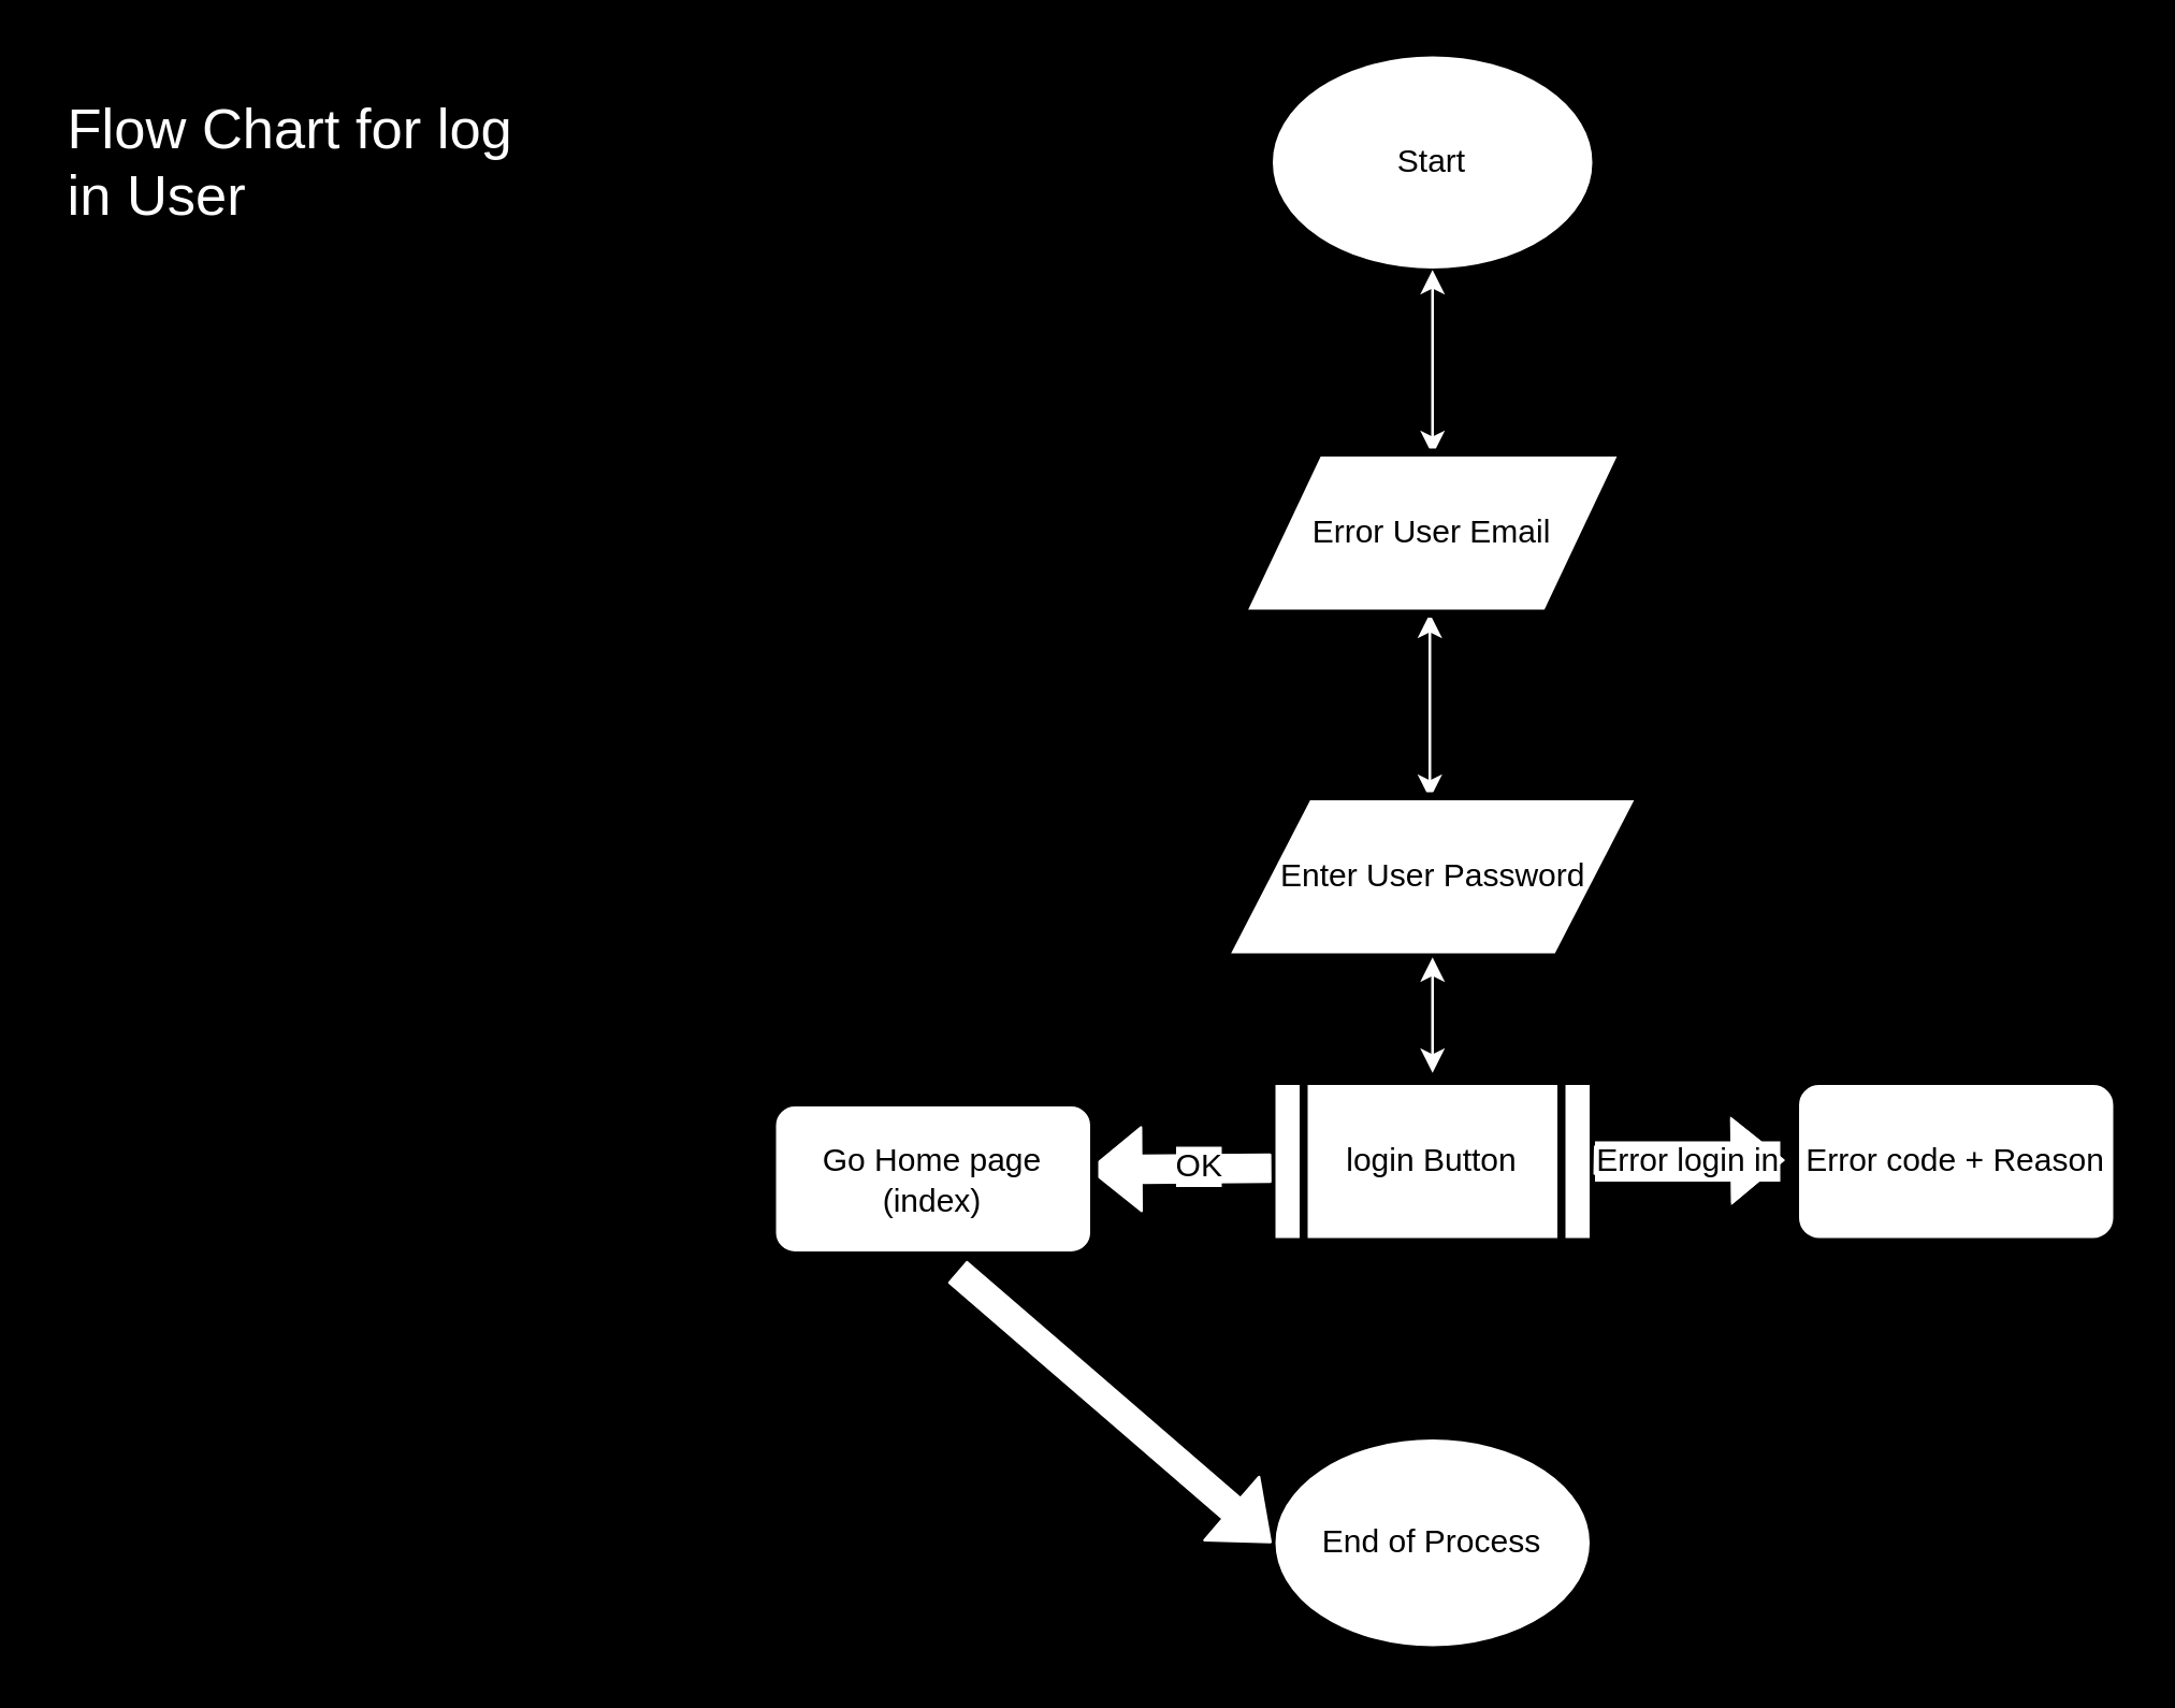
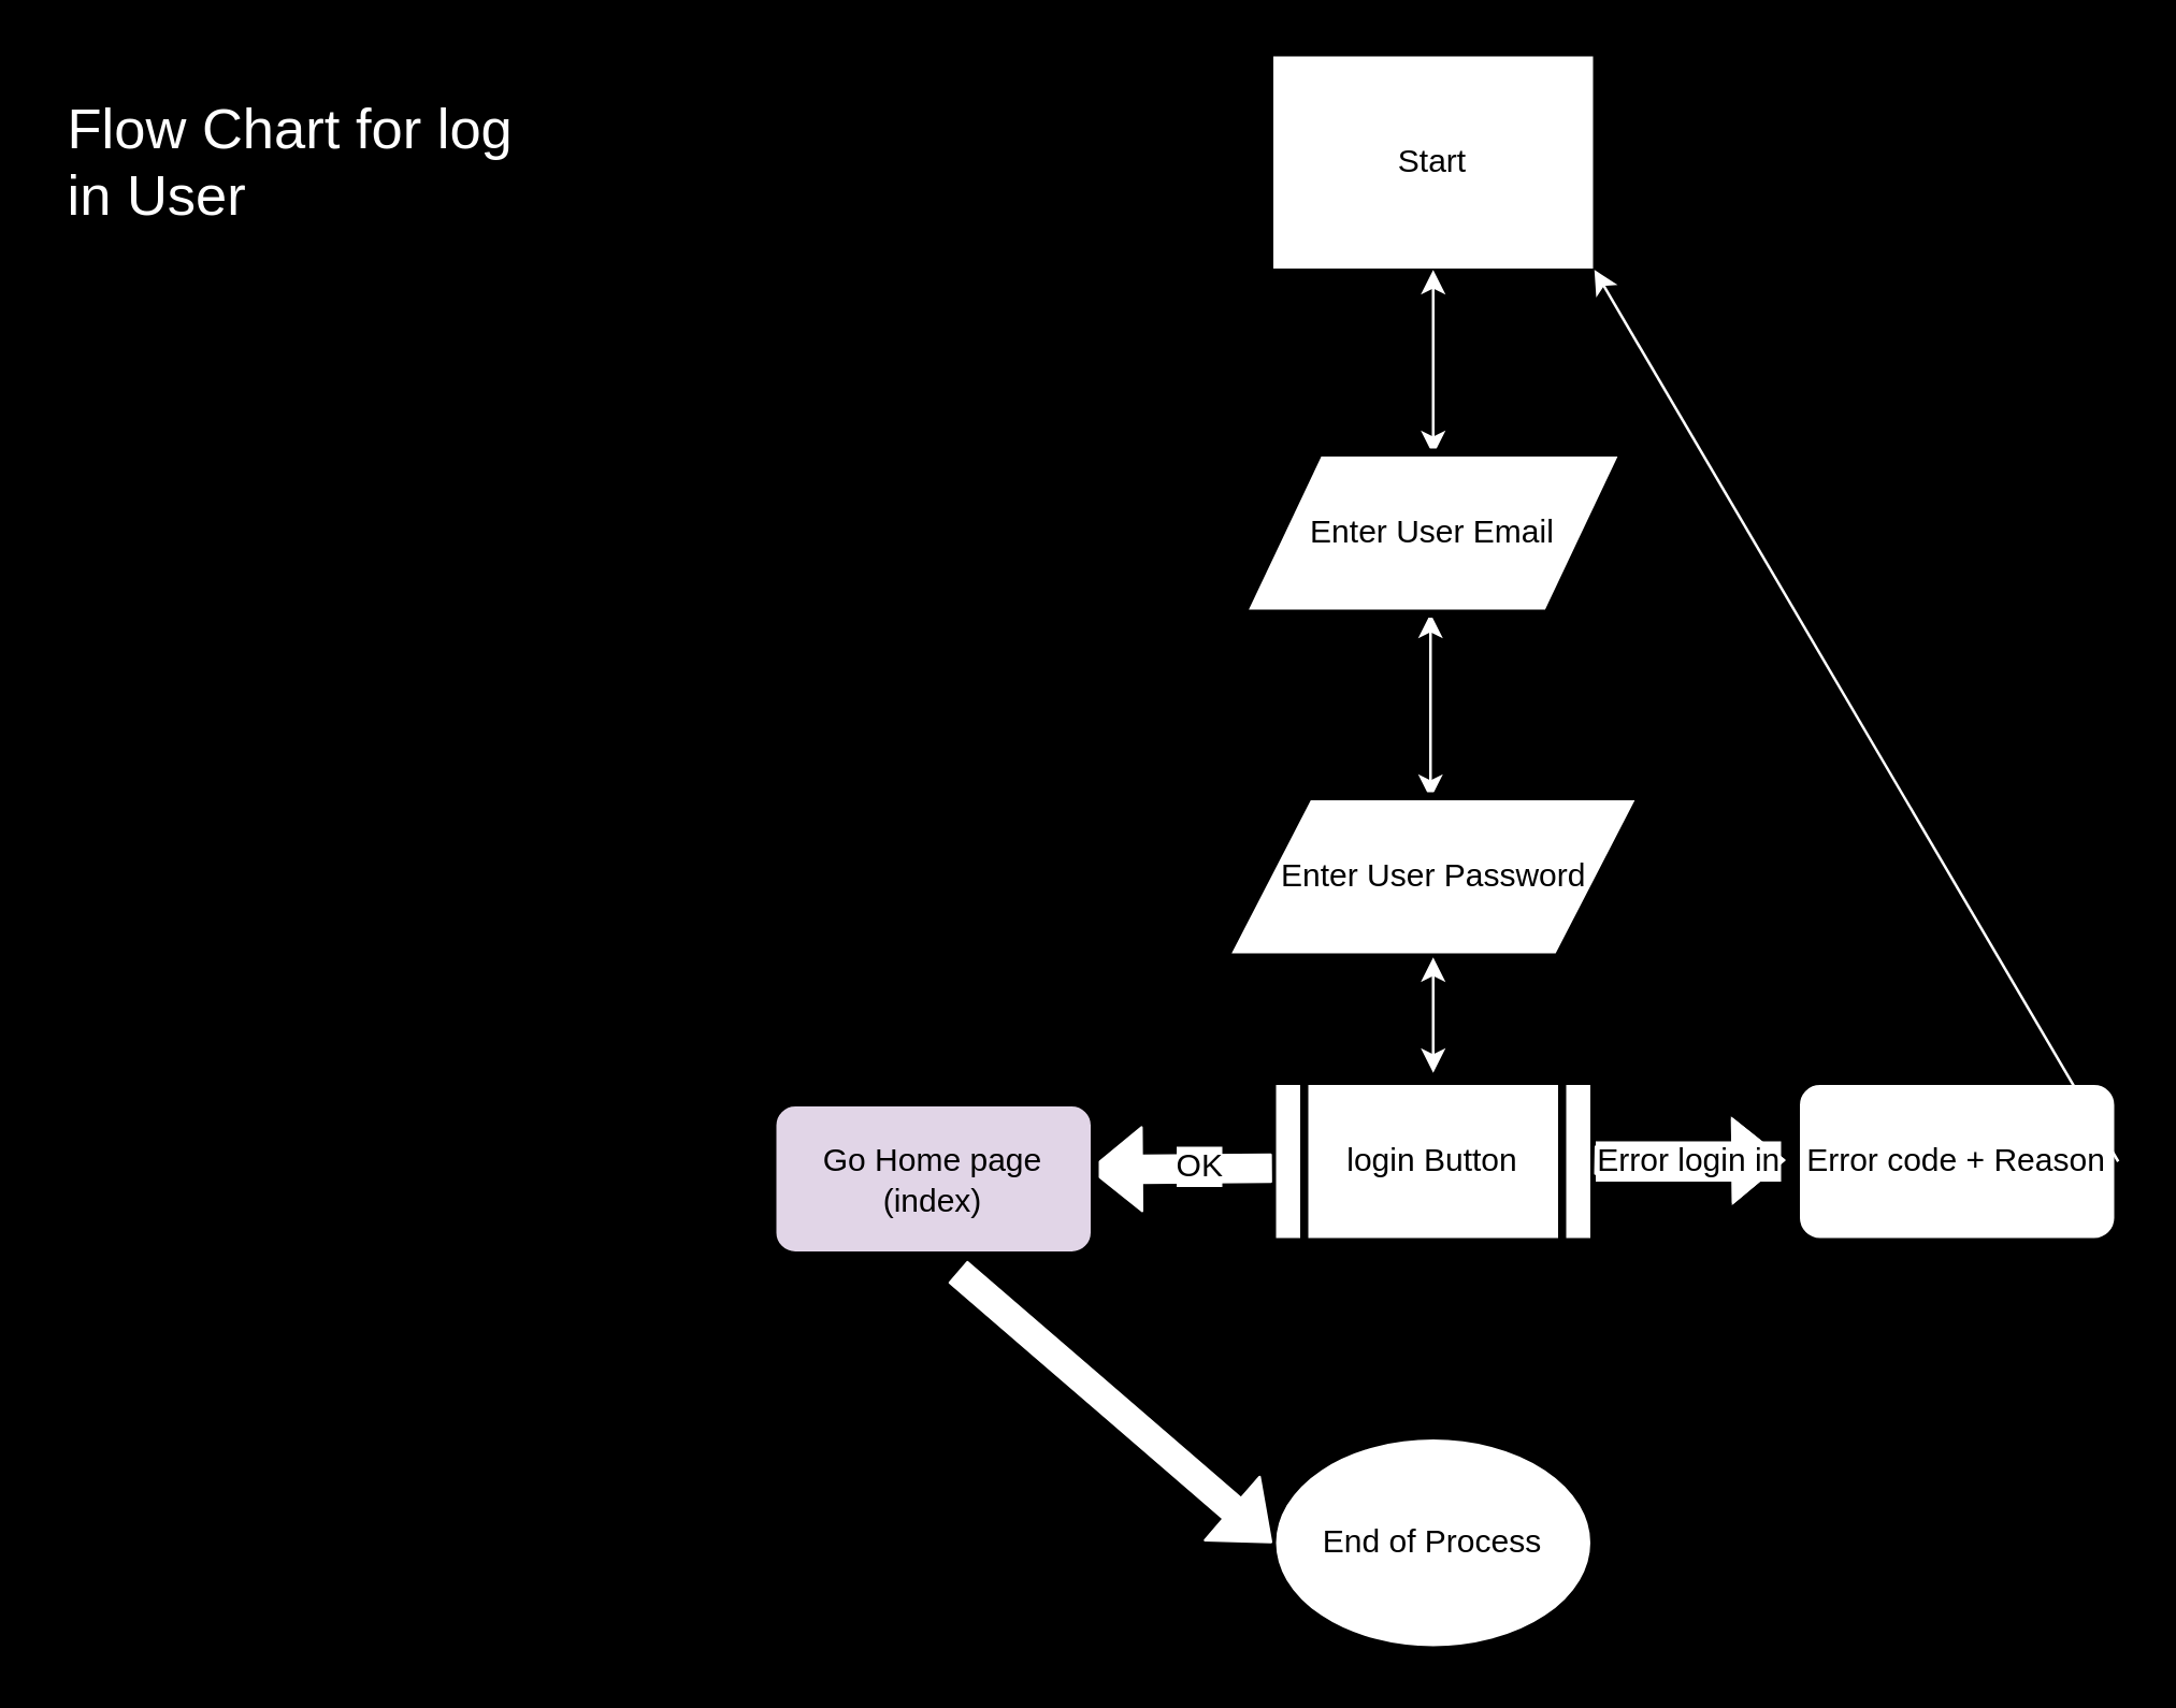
- <mxCell id="2" value="Start" style="ellipse;whiteSpace=wrap;html=1;" vertex="1" parent="1"><mxGeometry x="473" y="20" width="120" height="80" as="geometry" /></mxCell>
+ <mxCell id="2" value="Start" style="whiteSpace=wrap;html=1;rounded=0;" vertex="1" parent="1"><mxGeometry x="473" y="20" width="120" height="80" as="geometry" /></mxCell>
- <mxCell id="7" value="&lt;span style=&quot;white-space: normal&quot;&gt;Error User Email&lt;/span&gt;" style="shape=parallelogram;perimeter=parallelogramPerimeter;whiteSpace=wrap;html=1;strokeWidth=3;" vertex="1" parent="1"><mxGeometry x="462" y="168" width="142" height="60" as="geometry" /></mxCell>
+ <mxCell id="7" value="&lt;span style=&quot;white-space: normal&quot;&gt;Enter User Email&lt;/span&gt;" style="shape=parallelogram;perimeter=parallelogramPerimeter;whiteSpace=wrap;html=1;strokeWidth=3;" vertex="1" parent="1"><mxGeometry x="462" y="168" width="142" height="60" as="geometry" /></mxCell>
+ <mxCell id="17" value="" style="endArrow=classic;html=1;strokeColor=#FFFFFF;fillColor=#FFFFFF;entryX=1;entryY=1;entryDx=0;entryDy=0;exitX=1;exitY=0.5;exitDx=0;exitDy=0;" edge="1" parent="1" source="16" target="2"><mxGeometry width="50" height="50" relative="1" as="geometry"><mxPoint x="702" y="397" as="sourcePoint" /><mxPoint x="752" y="347" as="targetPoint" /></mxGeometry></mxCell>
- <mxCell id="18" value="Go Home page (index)" style="rounded=1;whiteSpace=wrap;html=1;strokeWidth=3;" vertex="1" parent="1"><mxGeometry x="287" y="410" width="120" height="57" as="geometry" /></mxCell>
+ <mxCell id="18" value="Go Home page (index)" style="rounded=1;whiteSpace=wrap;html=1;strokeWidth=3;fillColor=#e1d5e7;" vertex="1" parent="1"><mxGeometry x="287" y="410" width="120" height="57" as="geometry" /></mxCell>
